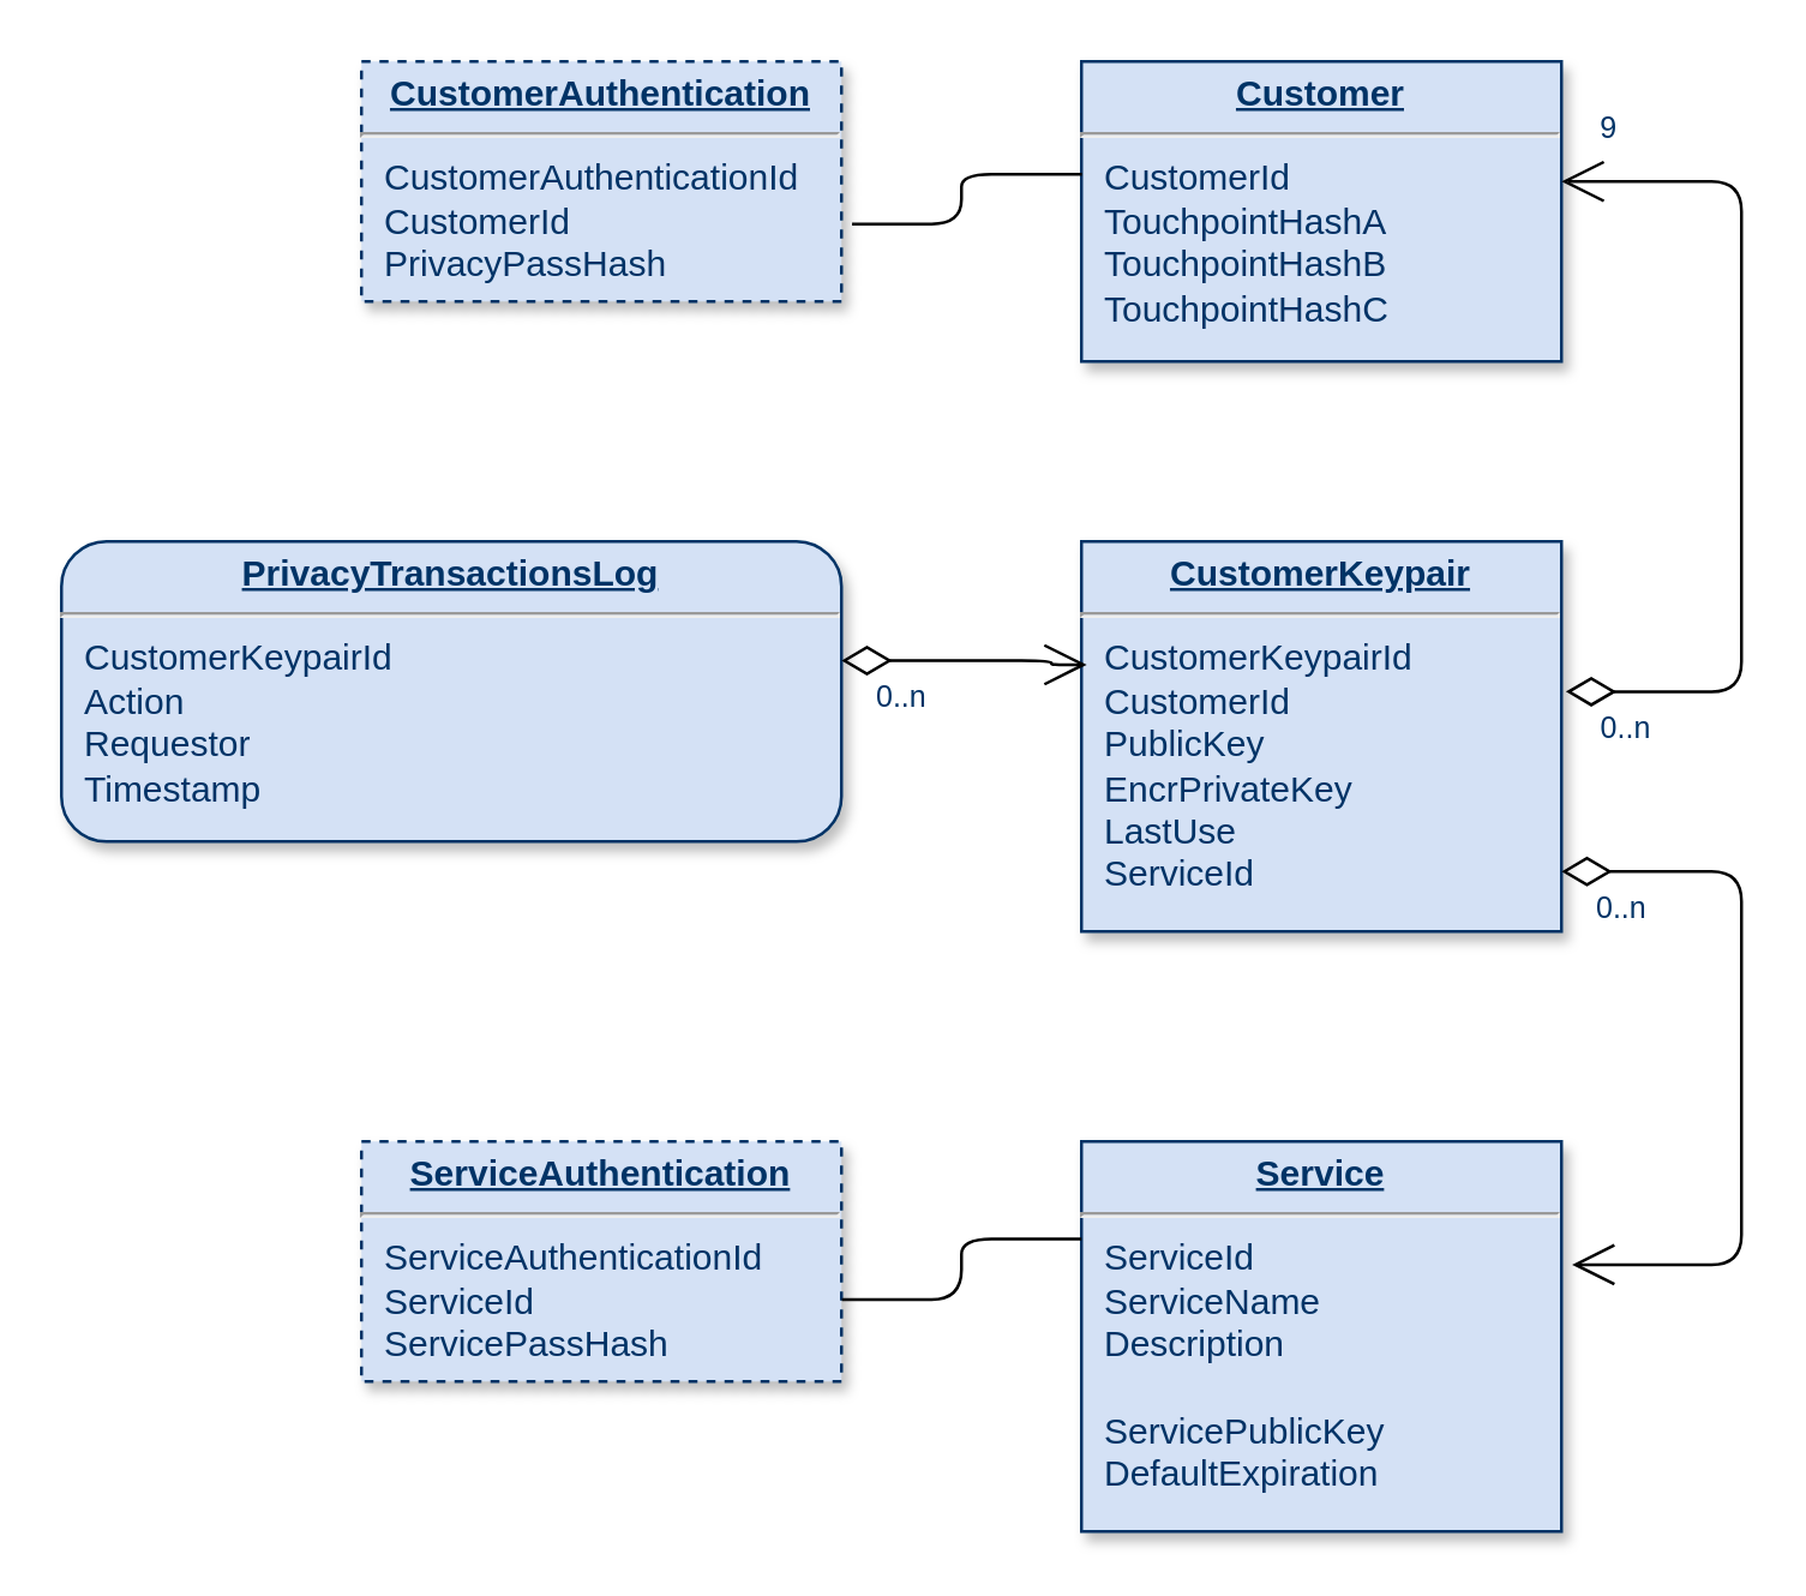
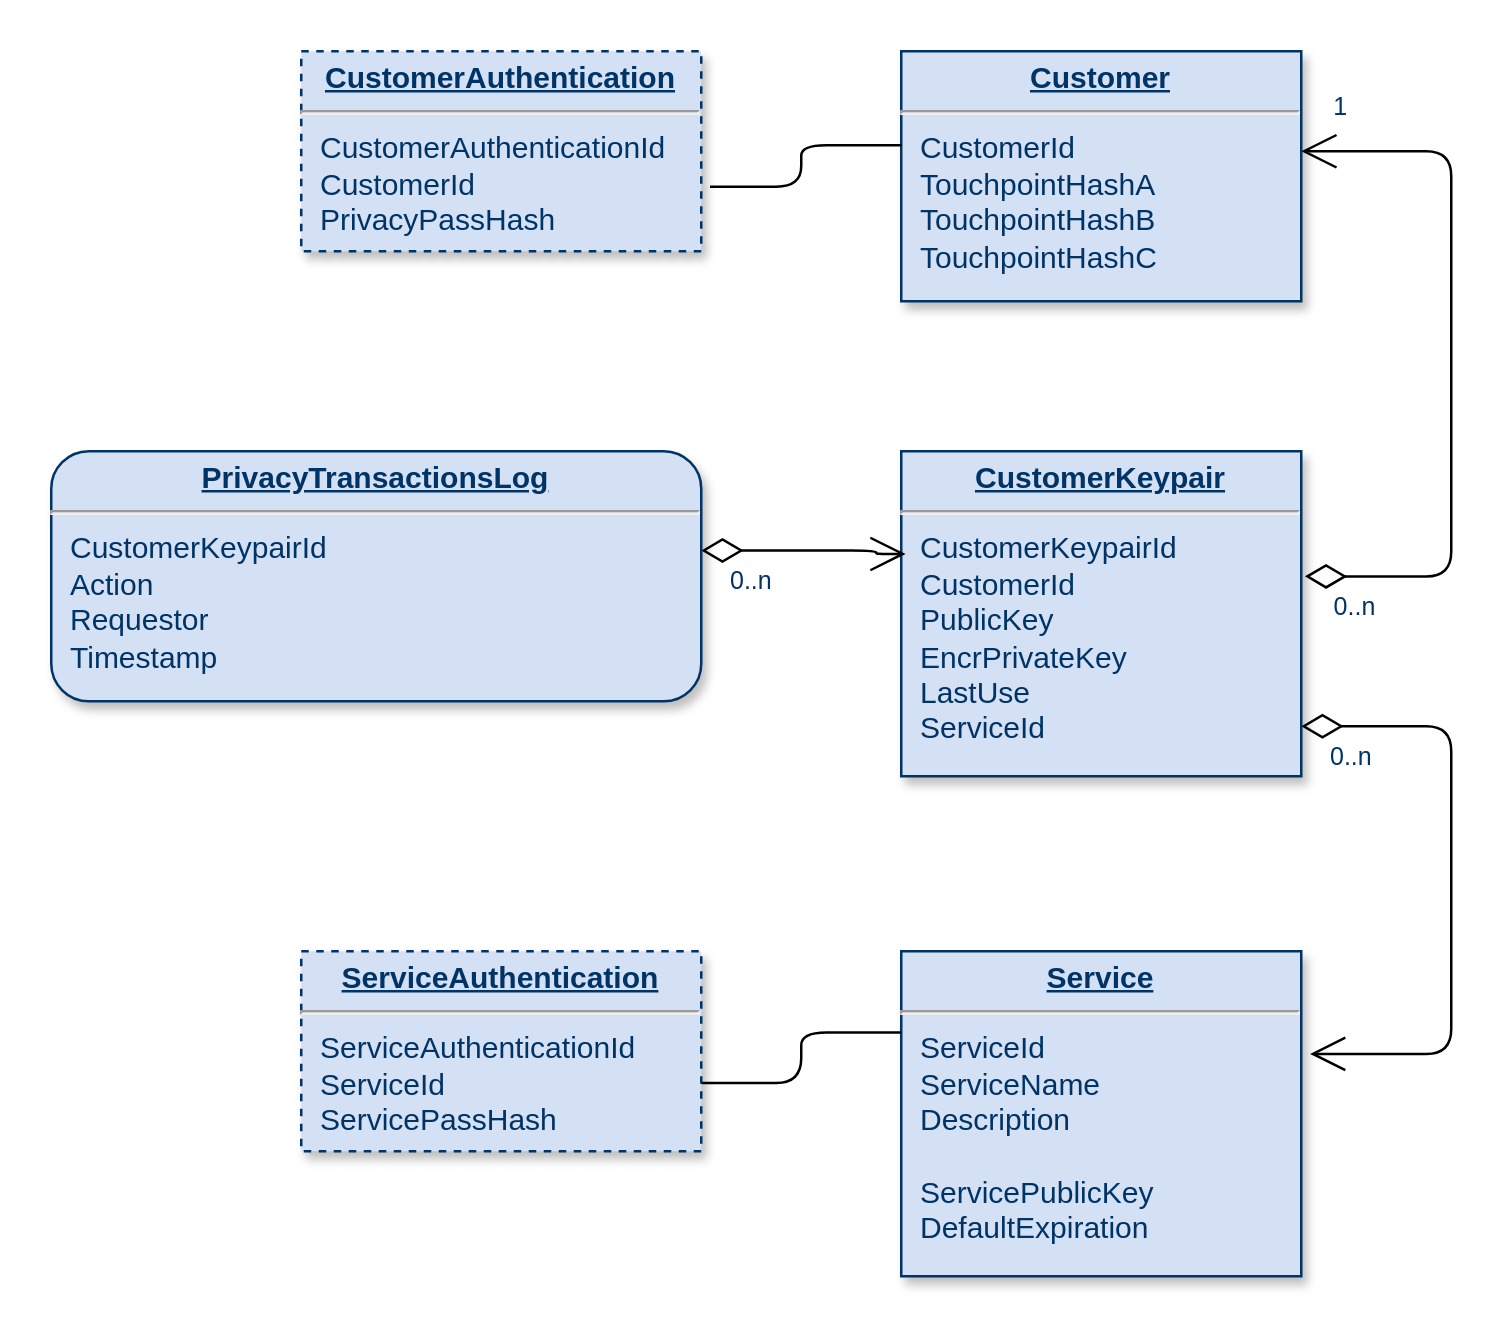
- <mxCell id="9" value="9" style="resizable=0;align=right;verticalAlign=top;labelBackgroundColor=#ffffff;fontSize=10;strokeColor=#003366;shadow=1;fillColor=#D4E1F5;fontColor=#003366" connectable="0" vertex="1" parent="1"><mxGeometry x="549.845" y="30" as="geometry"><mxPoint x="-10" as="offset" /></mxGeometry></mxCell>
+ <mxCell id="9" value="1" style="resizable=0;align=right;verticalAlign=top;labelBackgroundColor=#ffffff;fontSize=10;strokeColor=#003366;shadow=1;fillColor=#D4E1F5;fontColor=#003366" connectable="0" vertex="1" parent="1"><mxGeometry x="549.845" y="30" as="geometry"><mxPoint x="-10" as="offset" /></mxGeometry></mxCell>
